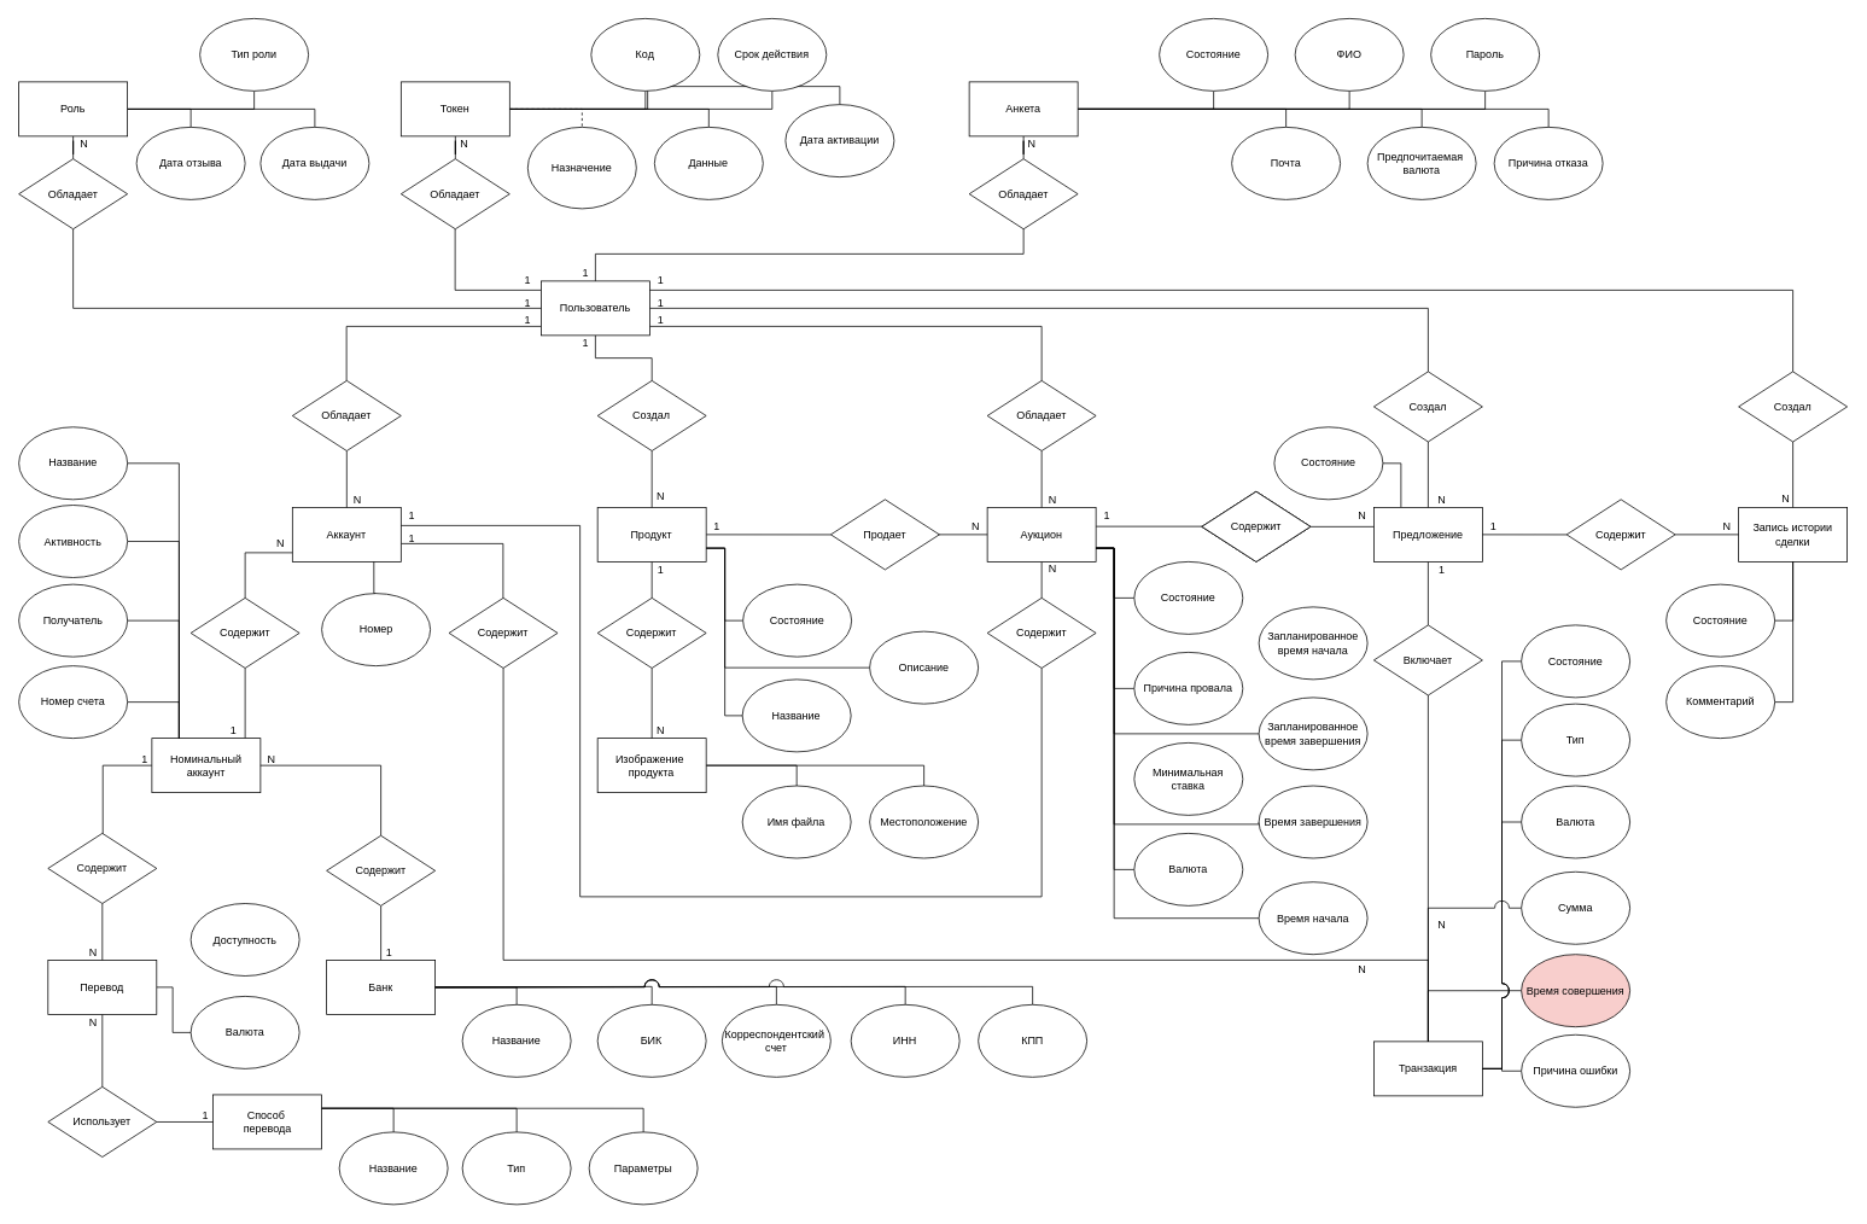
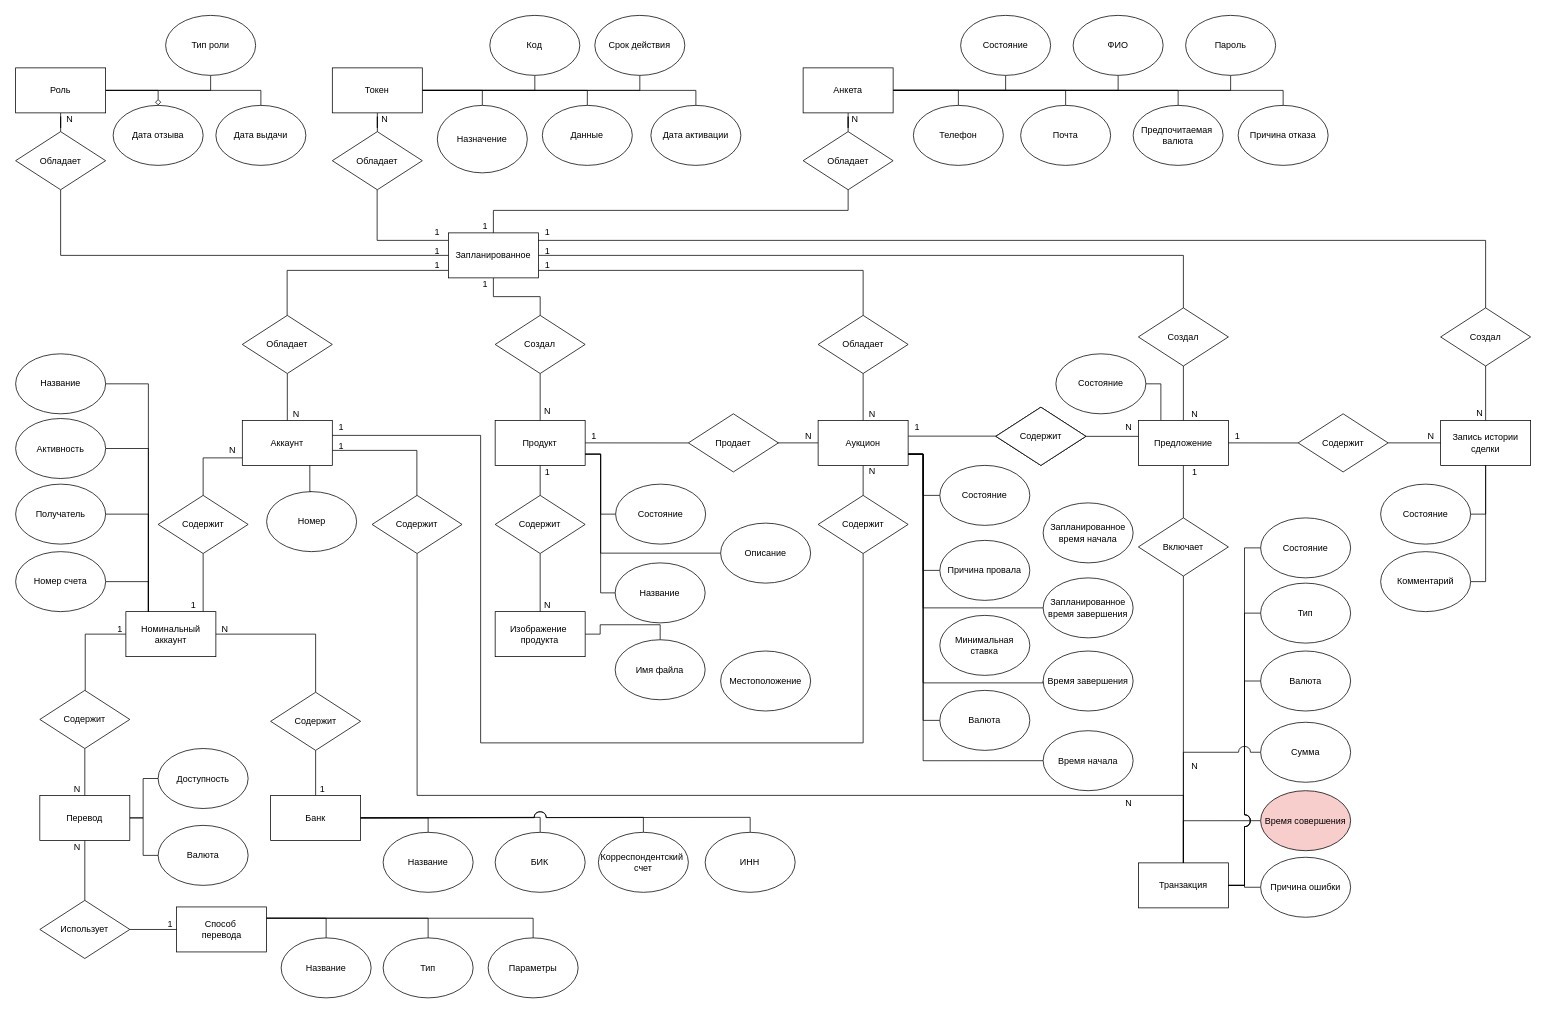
- <mxCell id="20" style="edgeStyle=orthogonalEdgeStyle;rounded=0;jumpStyle=arc;jumpSize=16;orthogonalLoop=1;jettySize=auto;html=1;entryX=0.5;entryY=0;entryDx=0;entryDy=0;endArrow=none;endFill=0;dashed=1;" parent="1" source="25" target="96" edge="1"><mxGeometry relative="1" as="geometry" /></mxCell>
+ <mxCell id="20" style="edgeStyle=orthogonalEdgeStyle;rounded=0;jumpStyle=arc;jumpSize=16;orthogonalLoop=1;jettySize=auto;html=1;entryX=0.5;entryY=0;entryDx=0;entryDy=0;endArrow=none;endFill=0;" parent="1" source="25" target="96" edge="1"><mxGeometry relative="1" as="geometry" /></mxCell>
+ <mxCell id="11" style="edgeStyle=orthogonalEdgeStyle;rounded=0;jumpStyle=arc;jumpSize=16;orthogonalLoop=1;jettySize=auto;html=1;entryX=0.5;entryY=0;entryDx=0;entryDy=0;endArrow=none;endFill=0;" parent="1" source="18" target="101" edge="1"><mxGeometry relative="1" as="geometry" /></mxCell>
- <mxCell id="27" style="edgeStyle=orthogonalEdgeStyle;rounded=0;jumpStyle=arc;jumpSize=16;orthogonalLoop=1;jettySize=auto;html=1;entryX=0.5;entryY=0;entryDx=0;entryDy=0;endArrow=none;endFill=0;" parent="1" source="30" target="107" edge="1"><mxGeometry relative="1" as="geometry" /></mxCell>
+ <mxCell id="27" style="edgeStyle=orthogonalEdgeStyle;rounded=0;jumpStyle=arc;jumpSize=16;orthogonalLoop=1;jettySize=auto;html=1;entryX=0.5;entryY=0;entryDx=0;entryDy=0;endArrow=diamond;endFill=0;" parent="1" source="30" target="107" edge="1"><mxGeometry relative="1" as="geometry" /></mxCell>
- <mxCell id="95" value="Дата активации" style="ellipse;whiteSpace=wrap;html=1;" parent="1" vertex="1"><mxGeometry x="867" y="115" width="120" height="80" as="geometry" /></mxCell>
+ <mxCell id="95" value="Дата активации" style="ellipse;whiteSpace=wrap;html=1;" parent="1" vertex="1"><mxGeometry x="867" y="140" width="120" height="80" as="geometry" /></mxCell>
+ <mxCell id="101" value="Телефон" style="ellipse;whiteSpace=wrap;html=1;" parent="1" vertex="1"><mxGeometry x="1217" y="140" width="120" height="80" as="geometry" /></mxCell>
- <mxCell id="7" value="Пользователь" style="rounded=0;whiteSpace=wrap;html=1;" parent="1" vertex="1"><mxGeometry x="597" y="310" width="120" height="60" as="geometry" /></mxCell>
+ <mxCell id="7" value="Запланированное" style="rounded=0;whiteSpace=wrap;html=1;" parent="1" vertex="1"><mxGeometry x="597" y="310" width="120" height="60" as="geometry" /></mxCell>
- <mxCell id="49" style="edgeStyle=orthogonalEdgeStyle;rounded=0;jumpStyle=arc;jumpSize=16;orthogonalLoop=1;jettySize=auto;html=1;exitX=1;exitY=0.5;exitDx=0;exitDy=0;entryX=0.5;entryY=0;entryDx=0;entryDy=0;endArrow=none;endFill=0;" parent="1" source="50" target="134" edge="1"><mxGeometry relative="1" as="geometry" /></mxCell>
- <mxCell id="133" value="Имя файла" style="ellipse;whiteSpace=wrap;html=1;" parent="1" vertex="1"><mxGeometry x="819.38" y="867.5" width="120" height="80" as="geometry" /></mxCell>
+ <mxCell id="133" value="Имя файла" style="ellipse;whiteSpace=wrap;html=1;" parent="1" vertex="1"><mxGeometry x="819.38" y="852.5" width="120" height="80" as="geometry" /></mxCell>
+ <mxCell id="154" style="edgeStyle=orthogonalEdgeStyle;rounded=0;jumpStyle=arc;jumpSize=16;orthogonalLoop=1;jettySize=auto;html=1;exitX=0;exitY=0.5;exitDx=0;exitDy=0;endArrow=none;endFill=0;" parent="1" source="155" target="39" edge="1"><mxGeometry relative="1" as="geometry"><Array as="points"><mxPoint x="190" y="1037" /><mxPoint x="190" y="1090" /></Array></mxGeometry></mxCell>
- <mxCell id="152" style="edgeStyle=orthogonalEdgeStyle;rounded=0;jumpStyle=arc;jumpSize=16;orthogonalLoop=1;jettySize=auto;html=1;exitX=0.5;exitY=0;exitDx=0;exitDy=0;endArrow=none;endFill=0;" parent="1" source="153" target="42" edge="1"><mxGeometry relative="1" as="geometry" /></mxCell>
- <mxCell id="153" value="КПП" style="ellipse;whiteSpace=wrap;html=1;" parent="1" vertex="1"><mxGeometry x="1080" y="1109.25" width="120" height="80" as="geometry" /></mxCell>
